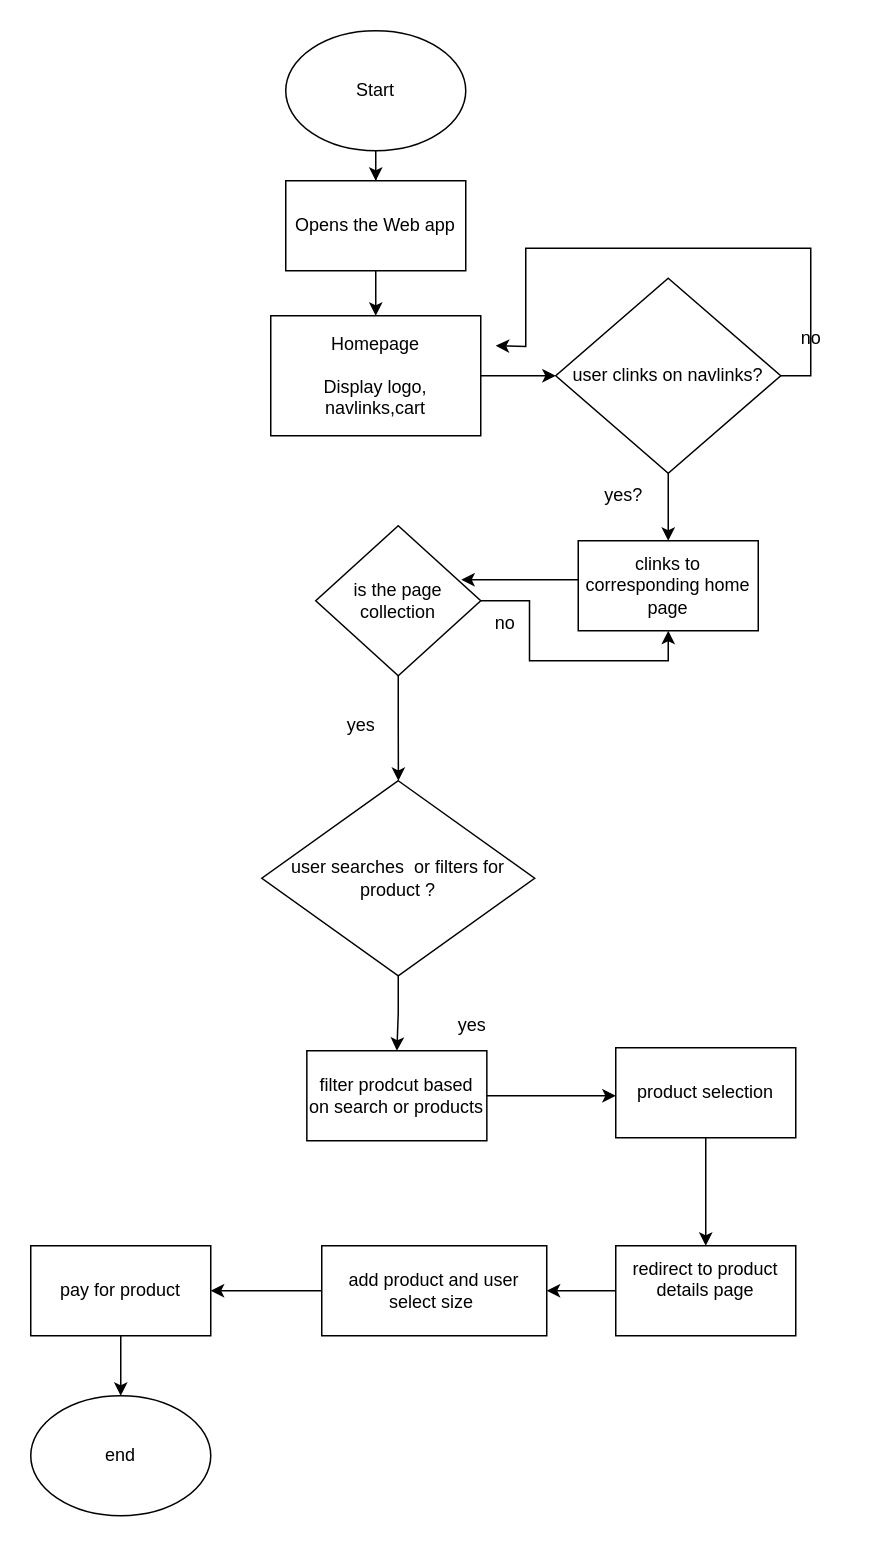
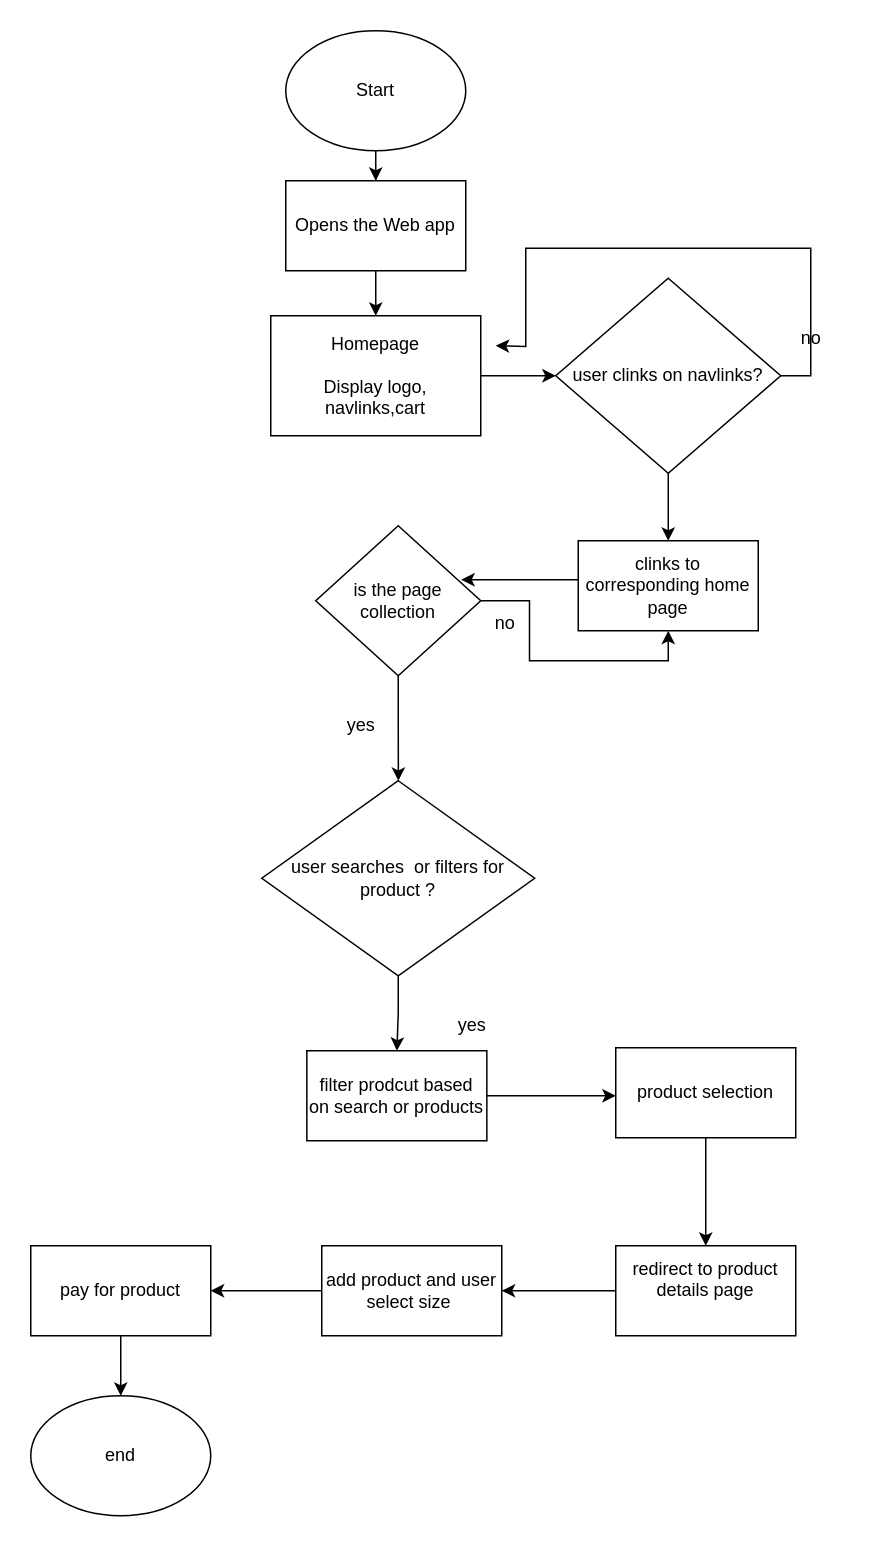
- <mxCell id="11" value="yes?" style="text;html=1;align=center;verticalAlign=middle;resizable=0;points=[];autosize=1;strokeColor=none;fillColor=none;" vertex="1" parent="1"><mxGeometry x="390" y="315" width="50" height="30" as="geometry" /></mxCell>
- <mxCell id="30" value="add product and user select size&amp;nbsp;" style="rounded=0;whiteSpace=wrap;html=1;" vertex="1" parent="1"><mxGeometry x="214" y="830" width="150" height="60" as="geometry" /></mxCell>
+ <mxCell id="30" value="add product and user select size&amp;nbsp;" style="rounded=0;whiteSpace=wrap;html=1;" vertex="1" parent="1"><mxGeometry x="214" y="830" width="120" height="60" as="geometry" /></mxCell>
